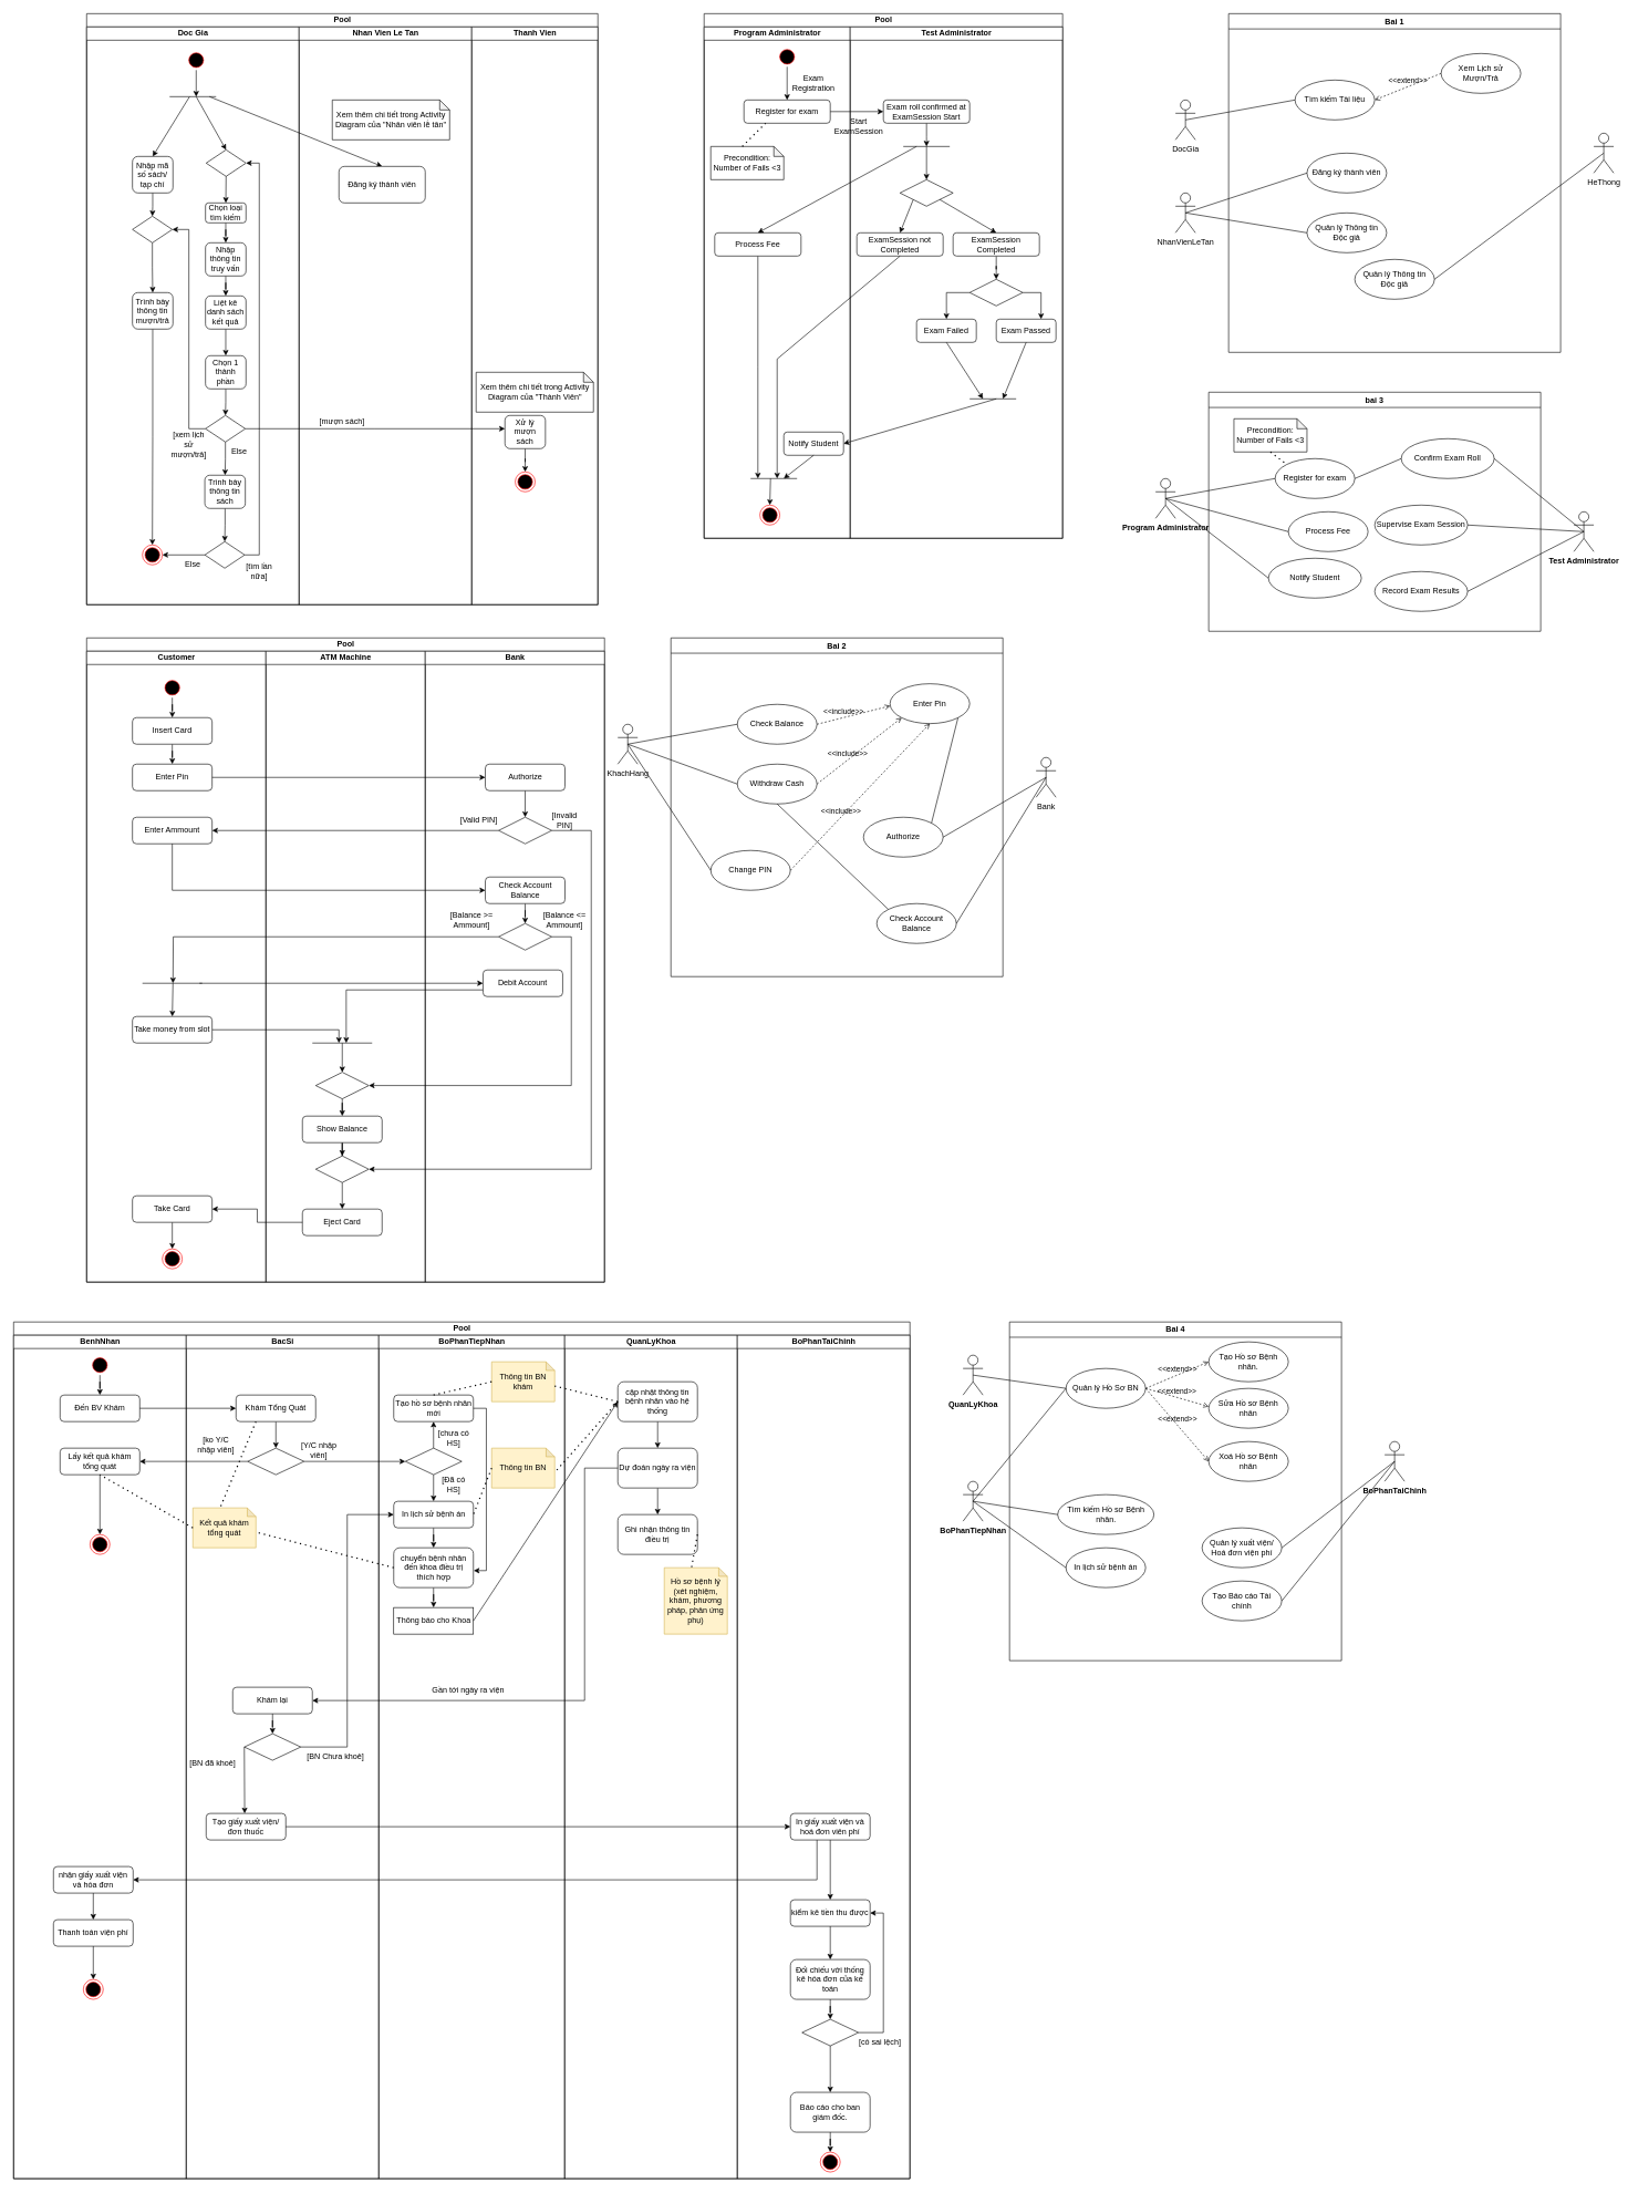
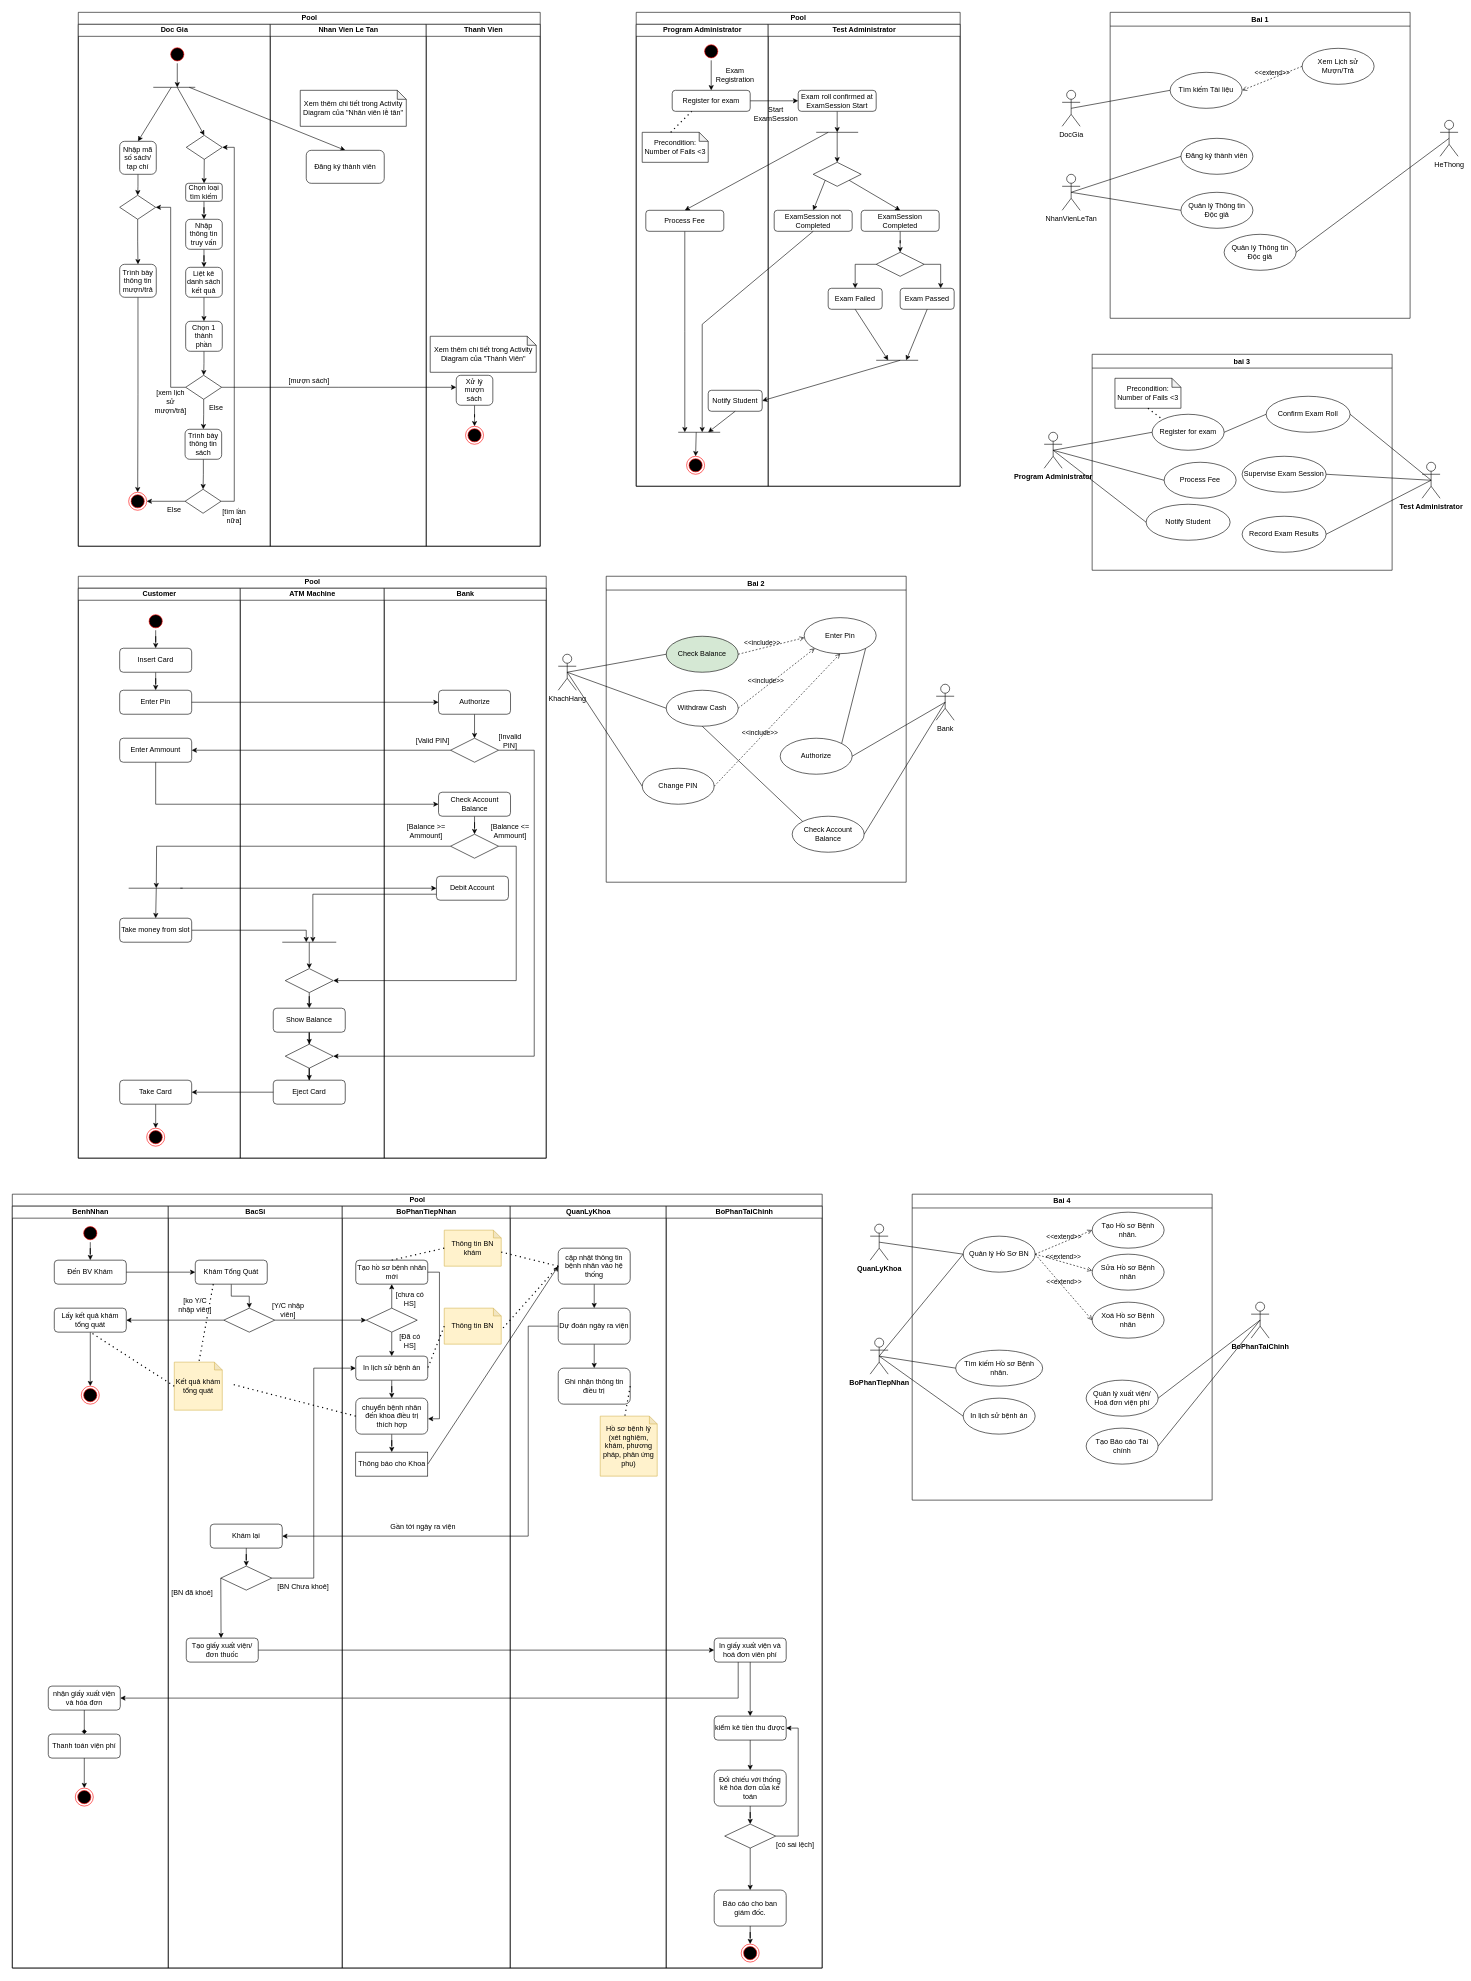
- <mxCell id="149" value="Check Balance" style="ellipse;whiteSpace=wrap;html=1;" vertex="1" parent="148"><mxGeometry x="100" y="100" width="120" height="60" as="geometry" /></mxCell>
+ <mxCell id="149" value="Check Balance" style="ellipse;whiteSpace=wrap;html=1;fillColor=#d5e8d4;" vertex="1" parent="148"><mxGeometry x="100" y="100" width="120" height="60" as="geometry" /></mxCell>
- <mxCell id="71" value="Eject Card" style="rounded=1;whiteSpace=wrap;html=1;" parent="63" vertex="1"><mxGeometry x="55" y="840" width="120" height="40" as="geometry" /></mxCell>
+ <mxCell id="71" value="Eject Card" style="rounded=1;whiteSpace=wrap;html=1;" parent="63" vertex="1"><mxGeometry x="55" y="820" width="120" height="40" as="geometry" /></mxCell>
- <mxCell id="200" value="Khám Tổng Quát" style="rounded=1;whiteSpace=wrap;html=1;" vertex="1" parent="198"><mxGeometry x="75" y="90" width="120" height="40" as="geometry" /></mxCell>
+ <mxCell id="200" value="Khám Tổng Quát" style="rounded=1;whiteSpace=wrap;html=1;" vertex="1" parent="198"><mxGeometry x="45" y="90" width="120" height="40" as="geometry" /></mxCell>
- <mxCell id="203" value="Kết quả khám tổng quát" style="shape=note;whiteSpace=wrap;html=1;backgroundOutline=1;darkOpacity=0.05;size=13;fillColor=#fff2cc;strokeColor=#d6b656;" vertex="1" parent="198"><mxGeometry x="10" y="260" width="95" height="60" as="geometry" /></mxCell>
+ <mxCell id="203" value="Kết quả khám tổng quát" style="shape=note;whiteSpace=wrap;html=1;backgroundOutline=1;darkOpacity=0.05;size=13;fillColor=#fff2cc;strokeColor=#d6b656;" vertex="1" parent="198"><mxGeometry x="10" y="260" width="80" height="80" as="geometry" /></mxCell>
- <mxCell id="193" style="edgeStyle=orthogonalEdgeStyle;rounded=0;orthogonalLoop=1;jettySize=auto;html=1;entryX=0.5;entryY=0;entryDx=0;entryDy=0;" edge="1" parent="186" source="194" target="196"><mxGeometry relative="1" as="geometry"><mxPoint x="120" y="870" as="targetPoint" /></mxGeometry></mxCell>
+ <mxCell id="193" style="edgeStyle=orthogonalEdgeStyle;rounded=0;orthogonalLoop=1;jettySize=auto;html=1;entryX=0.5;entryY=0;entryDx=0;entryDy=0;endArrow=diamond;" edge="1" parent="186" source="194" target="196"><mxGeometry relative="1" as="geometry"><mxPoint x="120" y="870" as="targetPoint" /></mxGeometry></mxCell>
